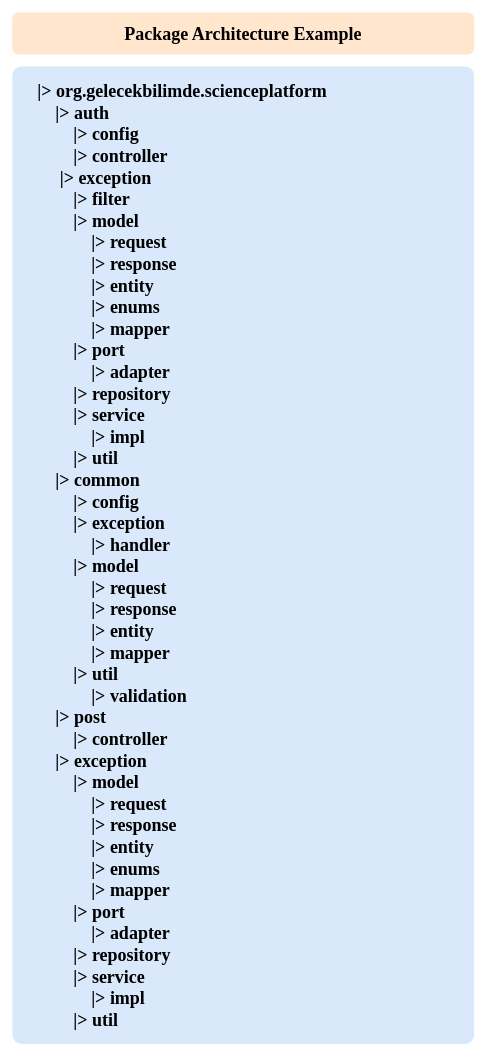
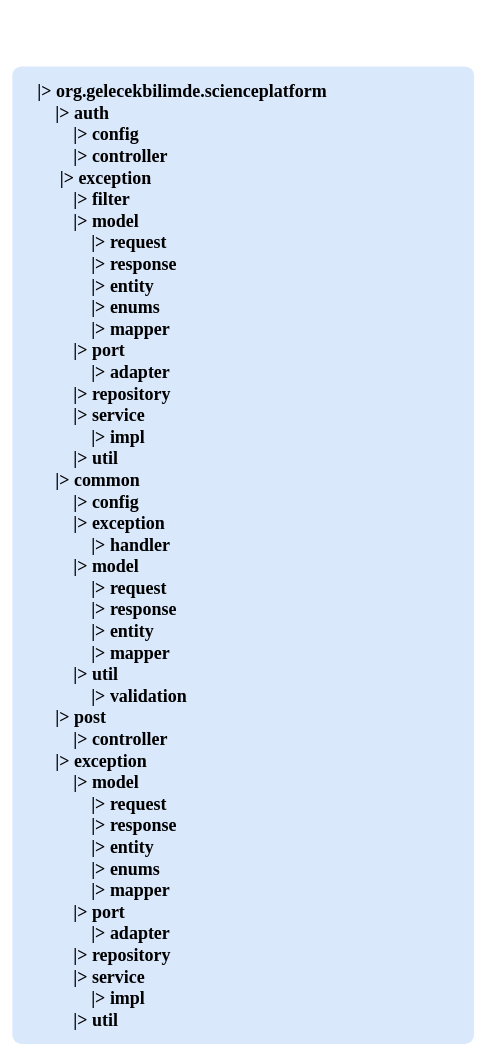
- <mxCell id="2" value="&lt;font color=&quot;#000000&quot;&gt;Package Architecture Example&lt;/font&gt;" style="rounded=1;whiteSpace=wrap;html=1;fontSize=30;fillColor=#ffe6cc;strokeColor=none;fontFamily=SF Mono;fontStyle=1" parent="1" vertex="1"><mxGeometry x="20" y="20" width="770" height="70" as="geometry" /></mxCell>
